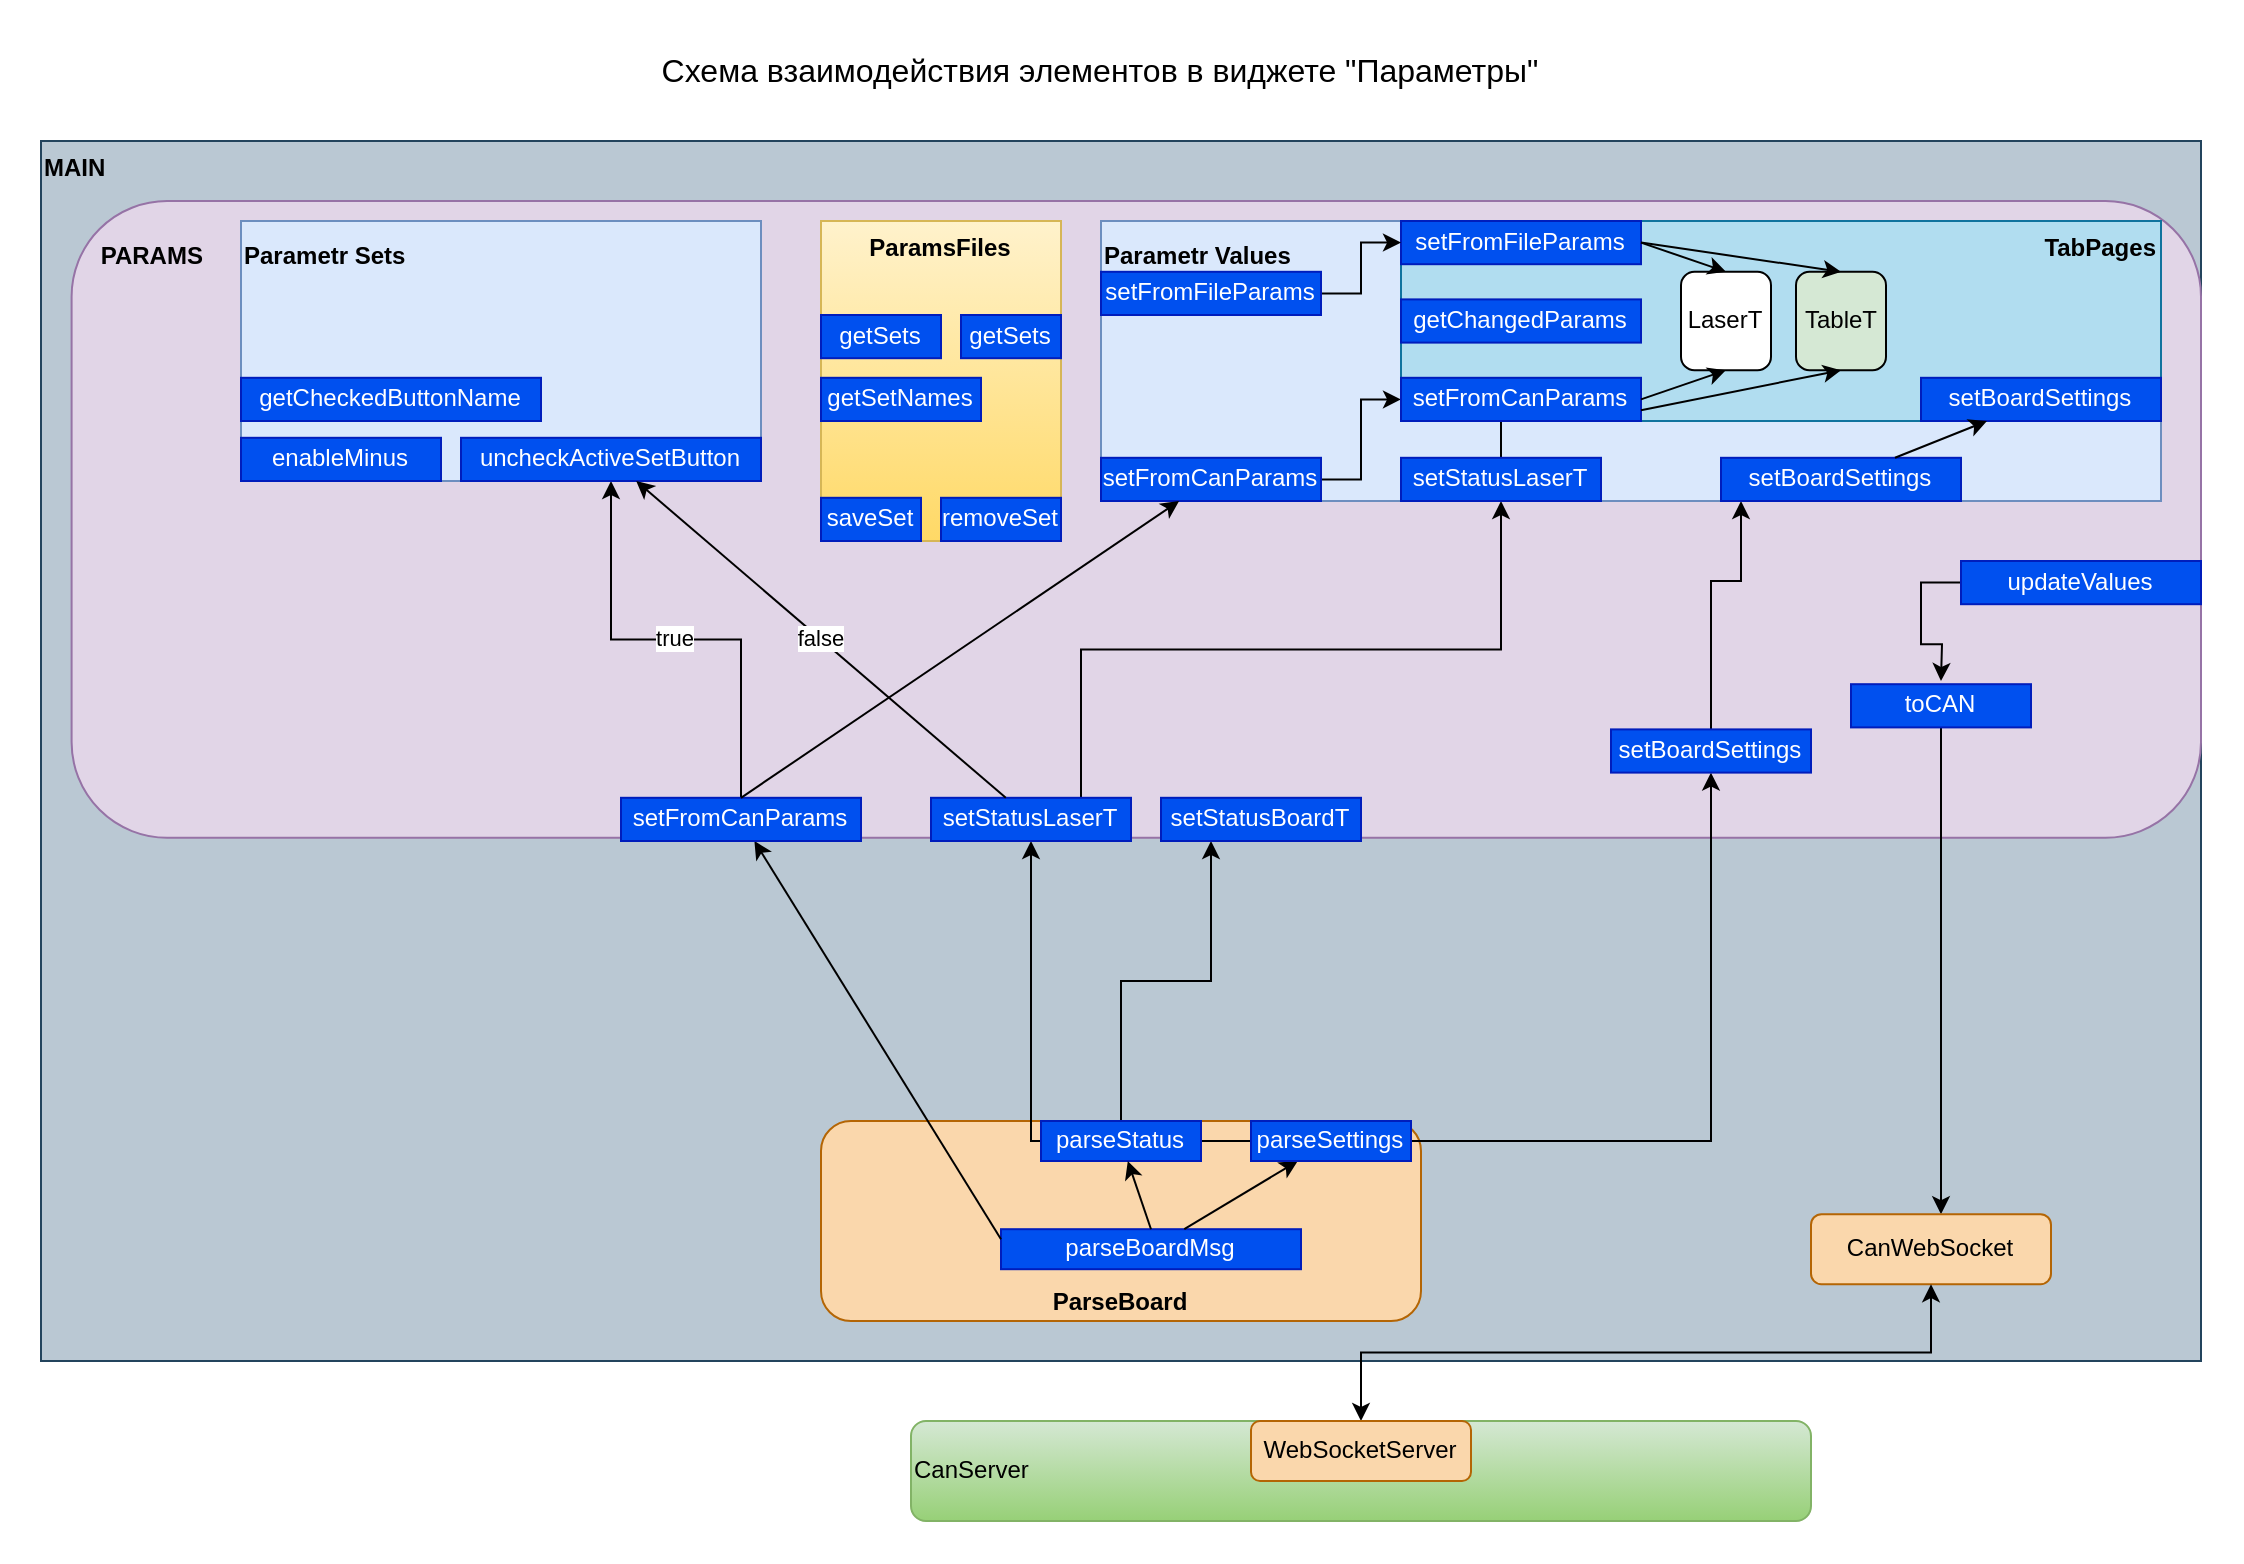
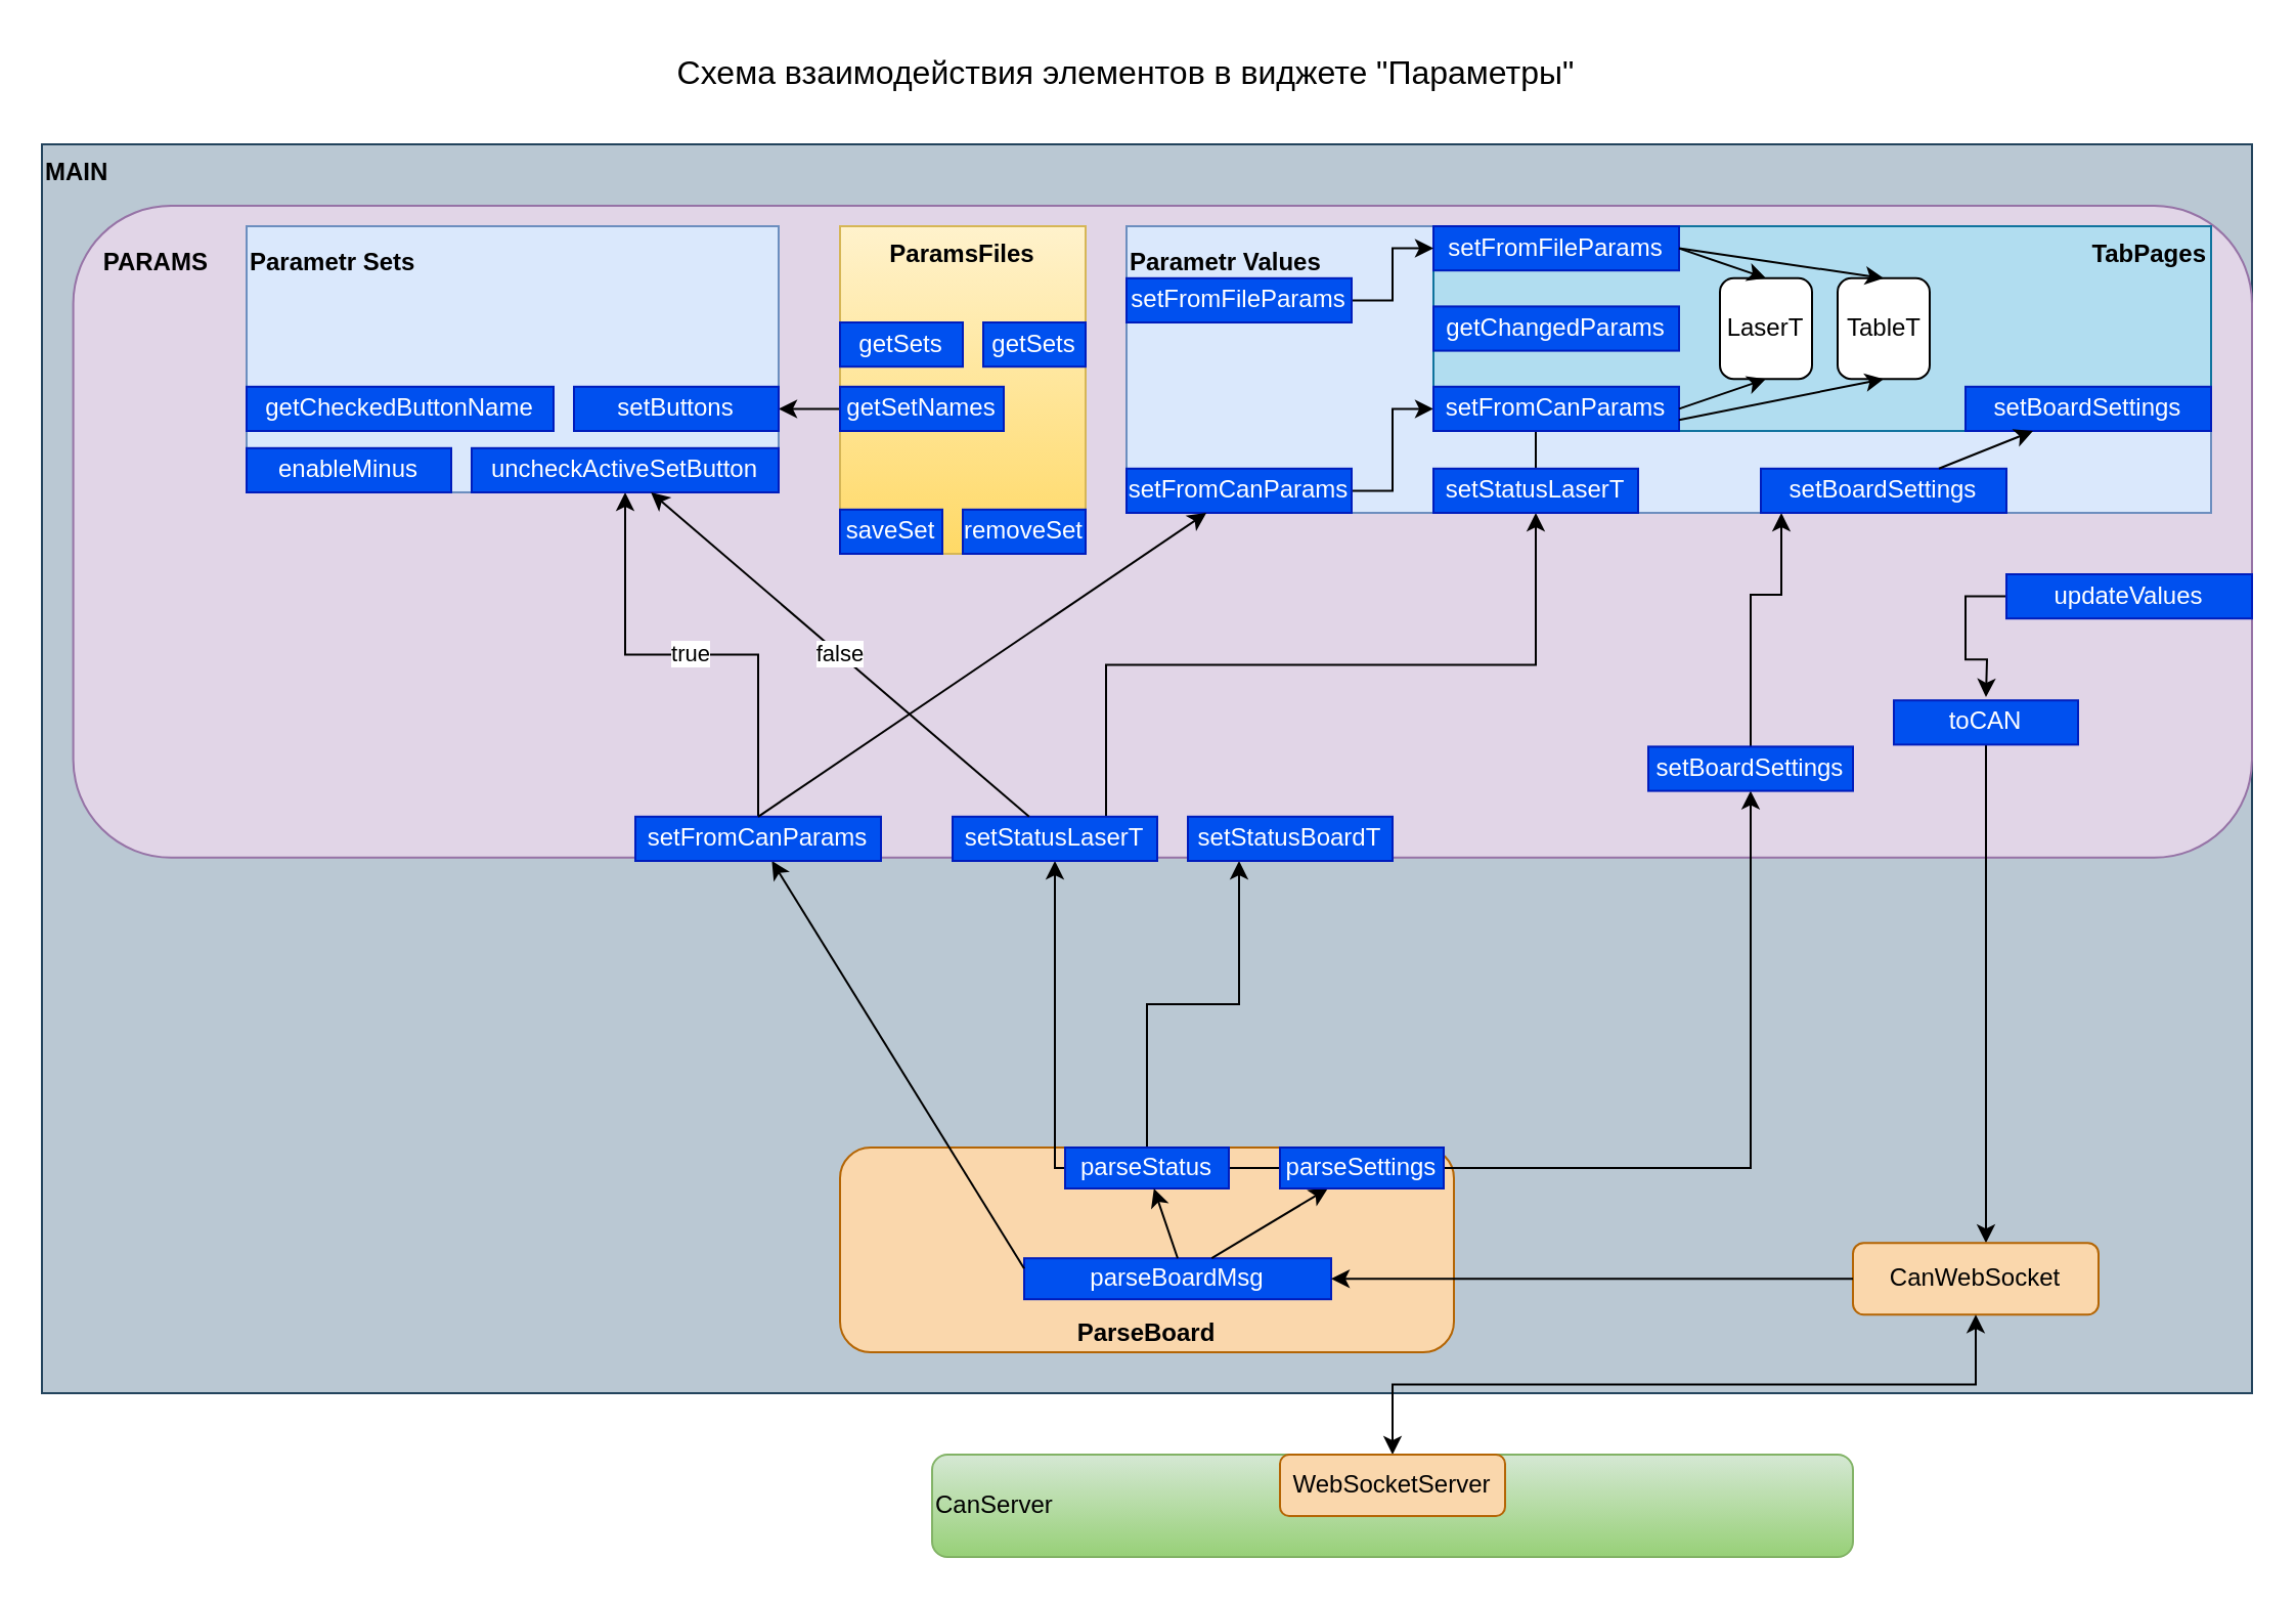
- <mxCell id="56" value="TableT" style="rounded=1;whiteSpace=wrap;html=1;fillColor=#d5e8d4;" vertex="1" parent="1"><mxGeometry x="897.5" y="135.4" width="45" height="49.2" as="geometry" /></mxCell>
+ <mxCell id="56" value="TableT" style="rounded=1;whiteSpace=wrap;html=1;" vertex="1" parent="1"><mxGeometry x="897.5" y="135.4" width="45" height="49.2" as="geometry" /></mxCell>
+ <mxCell id="61" value="setButtons" style="rounded=0;whiteSpace=wrap;html=1;shadow=0;labelBackgroundColor=none;labelBorderColor=none;fillStyle=auto;fontSize=12;fillColor=#0050ef;fontColor=#ffffff;strokeColor=#001DBC;" vertex="1" parent="1"><mxGeometry x="280" y="188.4" width="100" height="21.6" as="geometry" /></mxCell>
+ <mxCell id="45" style="edgeStyle=orthogonalEdgeStyle;rounded=0;orthogonalLoop=1;jettySize=auto;html=1;startArrow=none;startFill=0;" edge="1" parent="1" source="46" target="61"><mxGeometry relative="1" as="geometry" /></mxCell>
+ <mxCell id="24" style="edgeStyle=orthogonalEdgeStyle;rounded=0;orthogonalLoop=1;jettySize=auto;html=1;fontSize=12;" parent="1" source="8" target="23" edge="1"><mxGeometry relative="1" as="geometry" /></mxCell>
